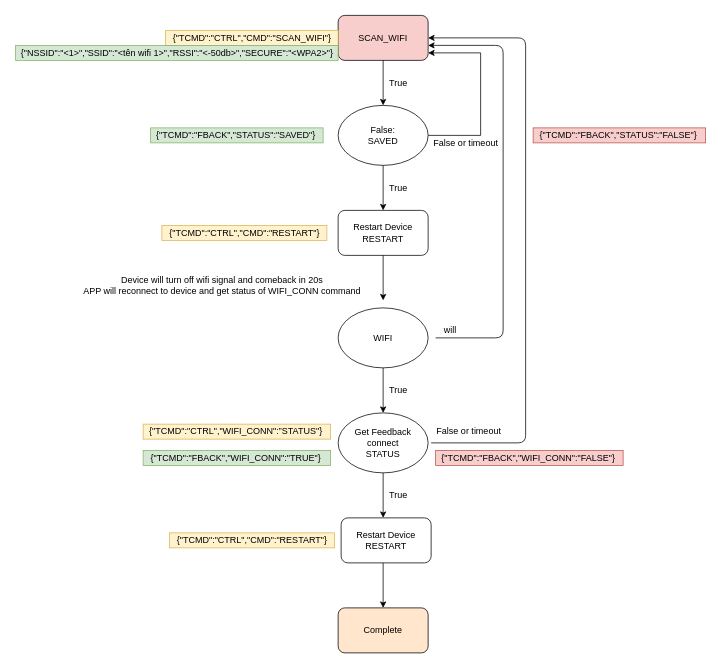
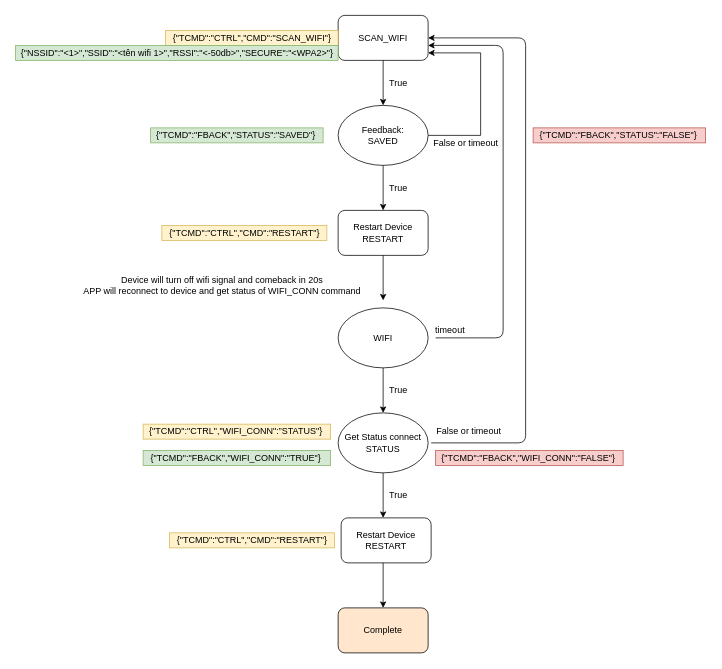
- <mxCell id="2" value="SCAN_WIFI" style="rounded=1;whiteSpace=wrap;html=1;fillColor=#f8cecc;" vertex="1" parent="1"><mxGeometry x="450" y="20" width="120" height="60" as="geometry" /></mxCell>
+ <mxCell id="2" value="SCAN_WIFI" style="rounded=1;whiteSpace=wrap;html=1;" vertex="1" parent="1"><mxGeometry x="450" y="20" width="120" height="60" as="geometry" /></mxCell>
- <mxCell id="4" value="False:&lt;br&gt;SAVED" style="ellipse;whiteSpace=wrap;html=1;" vertex="1" parent="1"><mxGeometry x="450" y="140" width="120" height="80" as="geometry" /></mxCell>
+ <mxCell id="4" value="Feedback:&lt;br&gt;SAVED" style="ellipse;whiteSpace=wrap;html=1;" vertex="1" parent="1"><mxGeometry x="450" y="140" width="120" height="80" as="geometry" /></mxCell>
- <mxCell id="24" value="will" style="text;html=1;align=center;verticalAlign=middle;resizable=0;points=[];autosize=1;strokeColor=none;" vertex="1" parent="1"><mxGeometry x="574" y="430" width="50" height="20" as="geometry" /></mxCell>
+ <mxCell id="24" value="timeout" style="text;html=1;align=center;verticalAlign=middle;resizable=0;points=[];autosize=1;strokeColor=none;" vertex="1" parent="1"><mxGeometry x="574" y="430" width="50" height="20" as="geometry" /></mxCell>
- <mxCell id="13" value="Get Feedback connect&lt;br&gt;STATUS" style="ellipse;whiteSpace=wrap;html=1;" vertex="1" parent="1"><mxGeometry x="450" y="550" width="120" height="80" as="geometry" /></mxCell>
+ <mxCell id="13" value="Get Status connect&lt;br&gt;STATUS" style="ellipse;whiteSpace=wrap;html=1;" vertex="1" parent="1"><mxGeometry x="450" y="550" width="120" height="80" as="geometry" /></mxCell>
